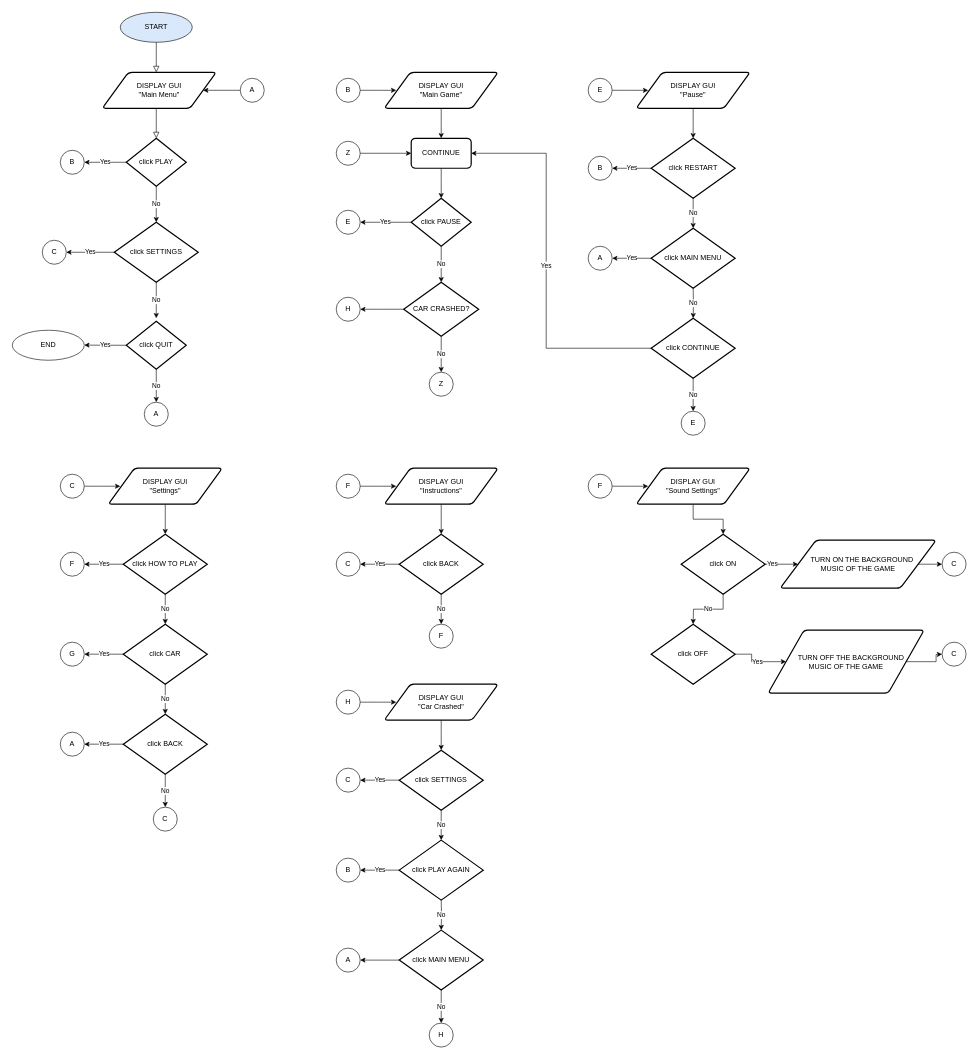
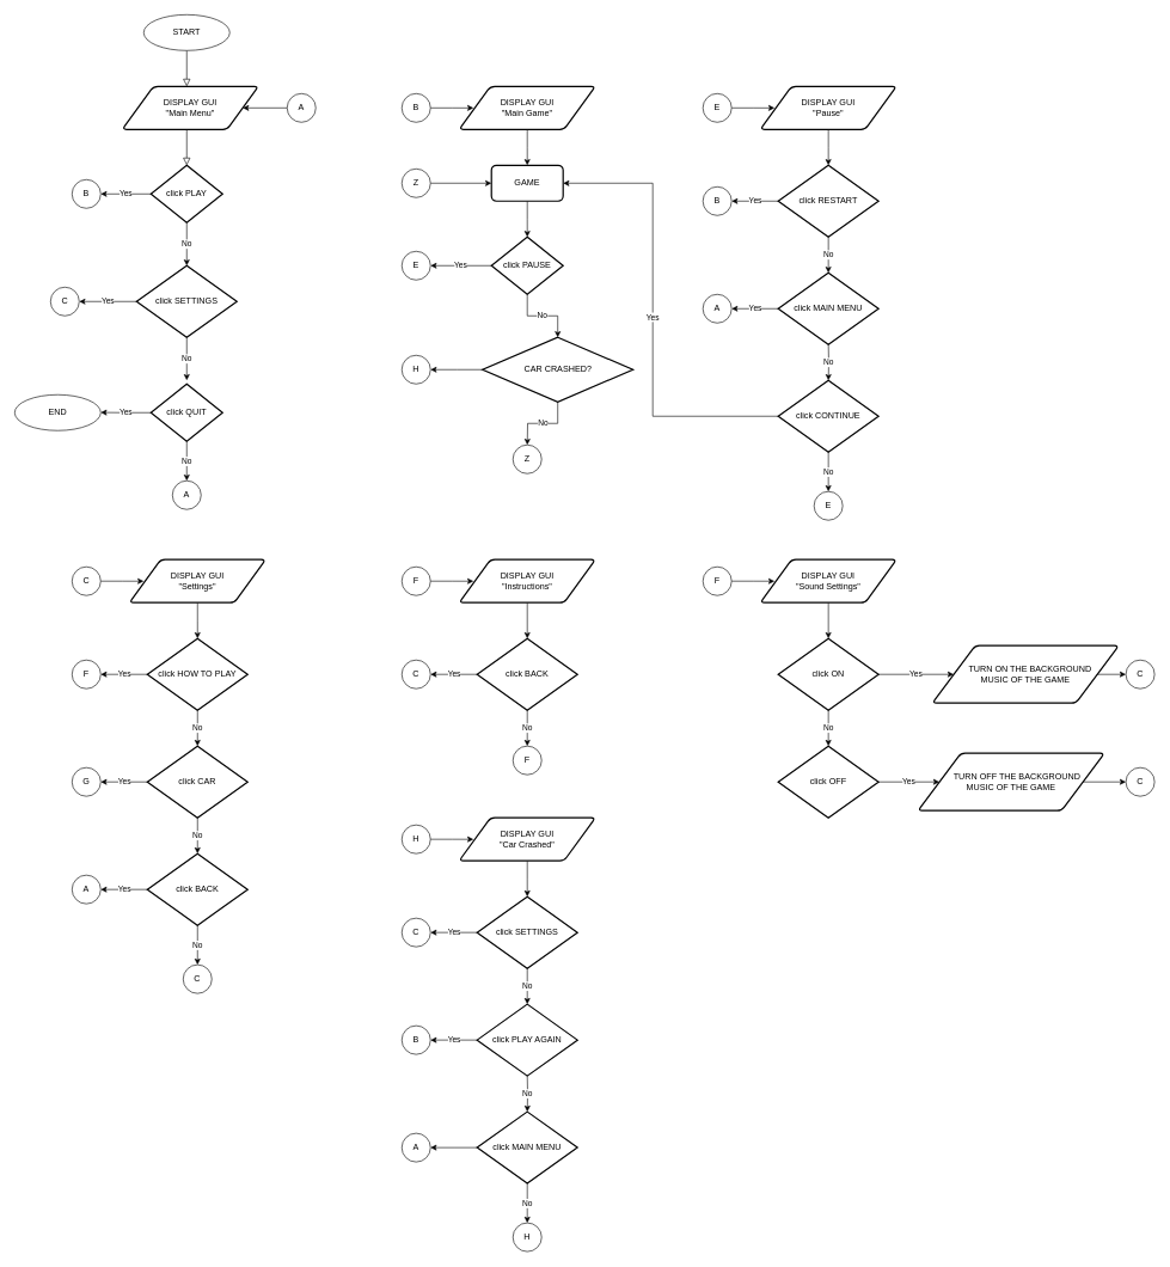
- <mxCell id="5" value="START" style="ellipse;whiteSpace=wrap;html=1;fillColor=#dae8fc;" vertex="1" parent="1"><mxGeometry x="200" y="20" width="120" height="50" as="geometry" /></mxCell>
+ <mxCell id="5" value="START" style="ellipse;whiteSpace=wrap;html=1;" vertex="1" parent="1"><mxGeometry x="200" y="20" width="120" height="50" as="geometry" /></mxCell>
- <mxCell id="90" value="CONTINUE" style="rounded=1;whiteSpace=wrap;html=1;absoluteArcSize=1;arcSize=14;strokeWidth=2;" vertex="1" parent="1"><mxGeometry x="685" y="230" width="100" height="50" as="geometry" /></mxCell>
+ <mxCell id="90" value="GAME" style="rounded=1;whiteSpace=wrap;html=1;absoluteArcSize=1;arcSize=14;strokeWidth=2;" vertex="1" parent="1"><mxGeometry x="685" y="230" width="100" height="50" as="geometry" /></mxCell>
- <mxCell id="27" value="CAR CRASHED?" style="strokeWidth=2;html=1;shape=mxgraph.flowchart.decision;whiteSpace=wrap;" vertex="1" parent="1"><mxGeometry x="672.5" y="470" width="125" height="90" as="geometry" /></mxCell>
+ <mxCell id="27" value="CAR CRASHED?" style="strokeWidth=2;html=1;shape=mxgraph.flowchart.decision;whiteSpace=wrap;" vertex="1" parent="1"><mxGeometry x="672.5" y="470" width="210" height="90" as="geometry" /></mxCell>
- <mxCell id="80" value="click ON" style="strokeWidth=2;html=1;shape=mxgraph.flowchart.decision;whiteSpace=wrap;" vertex="1" parent="1"><mxGeometry x="1135" y="890" width="140" height="100" as="geometry" /></mxCell>
+ <mxCell id="80" value="click ON" style="strokeWidth=2;html=1;shape=mxgraph.flowchart.decision;whiteSpace=wrap;" vertex="1" parent="1"><mxGeometry x="1085" y="890" width="140" height="100" as="geometry" /></mxCell>
- <mxCell id="86" value="&amp;nbsp; &amp;nbsp; &amp;nbsp;TURN OFF THE BACKGROUND&lt;br&gt;MUSIC OF THE GAME" style="shape=parallelogram;html=1;strokeWidth=2;perimeter=parallelogramPerimeter;whiteSpace=wrap;rounded=1;arcSize=12;size=0.23;" vertex="1" parent="1"><mxGeometry x="1280" y="1050" width="260" height="105" as="geometry" /></mxCell>
+ <mxCell id="86" value="&amp;nbsp; &amp;nbsp; &amp;nbsp;TURN OFF THE BACKGROUND&lt;br&gt;MUSIC OF THE GAME" style="shape=parallelogram;html=1;strokeWidth=2;perimeter=parallelogramPerimeter;whiteSpace=wrap;rounded=1;arcSize=12;size=0.23;" vertex="1" parent="1"><mxGeometry x="1280" y="1050" width="260" height="80" as="geometry" /></mxCell>
